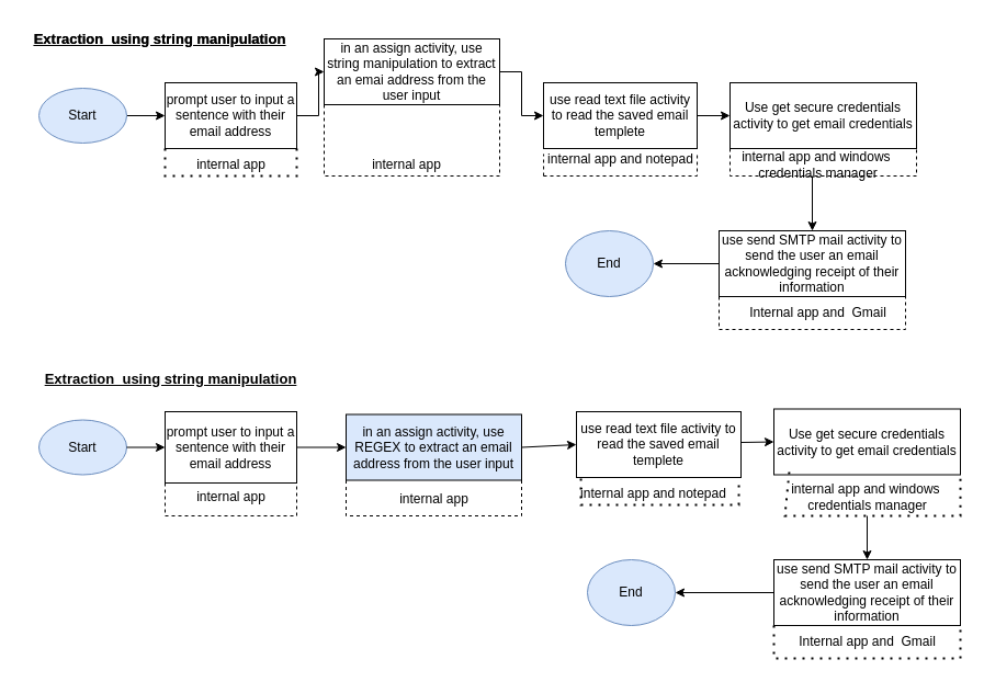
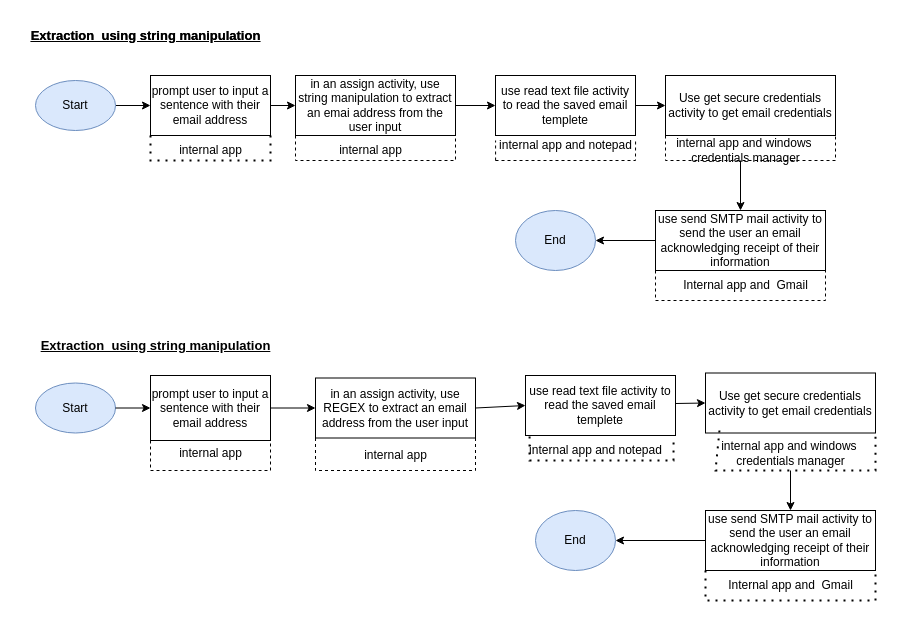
- <mxCell id="9" value="in an assign activity, use string manipulation to extract an emai address from the user input" style="rounded=0;whiteSpace=wrap;html=1;" vertex="1" parent="1"><mxGeometry x="295" y="35" width="160" height="60" as="geometry" /></mxCell>
+ <mxCell id="9" value="in an assign activity, use string manipulation to extract an emai address from the user input" style="rounded=0;whiteSpace=wrap;html=1;" vertex="1" parent="1"><mxGeometry x="295" y="75" width="160" height="60" as="geometry" /></mxCell>
- <mxCell id="30" value="in an assign activity, use REGEX to extract an email address from the user input" style="rounded=0;whiteSpace=wrap;html=1;fillColor=#dae8fc;" vertex="1" parent="1"><mxGeometry x="315" y="377.5" width="160" height="60" as="geometry" /></mxCell>
+ <mxCell id="30" value="in an assign activity, use REGEX to extract an email address from the user input" style="rounded=0;whiteSpace=wrap;html=1;" vertex="1" parent="1"><mxGeometry x="315" y="377.5" width="160" height="60" as="geometry" /></mxCell>
